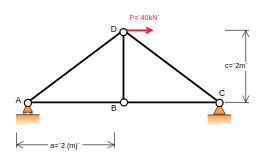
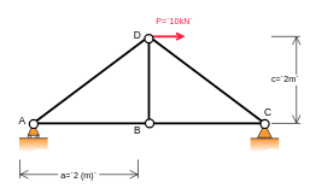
- <mxCell id="23" value="P=`40kN`" style="text;html=1;align=center;verticalAlign=middle;resizable=0;points=[];autosize=1;strokeColor=none;fillColor=none;fontColor=#FF173E;" vertex="1" parent="1"><mxGeometry x="205" y="20" width="70" height="20" as="geometry" /></mxCell>
+ <mxCell id="23" value="P=`10kN`" style="text;html=1;align=center;verticalAlign=middle;resizable=0;points=[];autosize=1;strokeColor=none;fillColor=none;fontColor=#FF173E;" vertex="1" parent="1"><mxGeometry x="205" y="20" width="70" height="20" as="geometry" /></mxCell>
